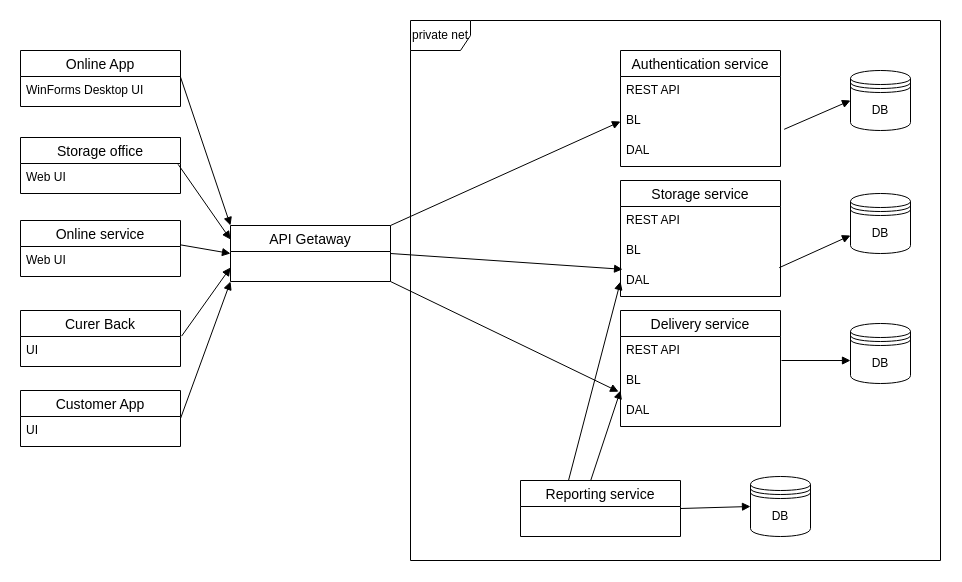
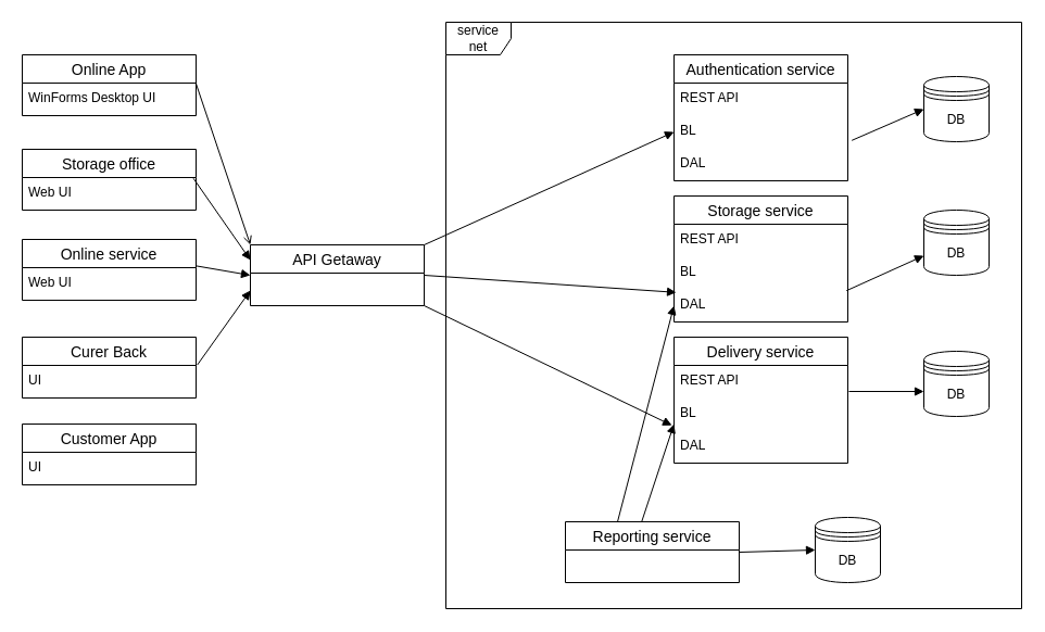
- <mxCell id="42" value="private net" style="shape=umlFrame;whiteSpace=wrap;html=1;pointerEvents=0;" vertex="1" parent="1"><mxGeometry x="410" y="20" width="530" height="540" as="geometry" /></mxCell>
+ <mxCell id="42" value="service net" style="shape=umlFrame;whiteSpace=wrap;html=1;pointerEvents=0;" vertex="1" parent="1"><mxGeometry x="410" y="20" width="530" height="540" as="geometry" /></mxCell>
- <mxCell id="5" value="&lt;div&gt;&lt;br&gt;&lt;/div&gt;&lt;div&gt;&lt;br&gt;&lt;/div&gt;" style="html=1;verticalAlign=bottom;endArrow=block;curved=0;rounded=0;elbow=vertical;exitX=0.998;exitY=-0.013;exitDx=0;exitDy=0;exitPerimeter=0;entryX=0;entryY=0;entryDx=0;entryDy=0;" edge="1" parent="1" source="3" target="4"><mxGeometry width="80" relative="1" as="geometry"><mxPoint x="440" y="290" as="sourcePoint" /><mxPoint x="340" y="210" as="targetPoint" /><Array as="points" /></mxGeometry></mxCell>
+ <mxCell id="5" value="&lt;div&gt;&lt;br&gt;&lt;/div&gt;&lt;div&gt;&lt;br&gt;&lt;/div&gt;" style="html=1;verticalAlign=bottom;endArrow=open;curved=0;rounded=0;elbow=vertical;exitX=0.998;exitY=-0.013;exitDx=0;exitDy=0;exitPerimeter=0;entryX=0;entryY=0;entryDx=0;entryDy=0;" edge="1" parent="1" source="3" target="4"><mxGeometry width="80" relative="1" as="geometry"><mxPoint x="440" y="290" as="sourcePoint" /><mxPoint x="340" y="210" as="targetPoint" /><Array as="points" /></mxGeometry></mxCell>
- <mxCell id="38" value="" style="html=1;verticalAlign=bottom;endArrow=block;curved=0;rounded=0;elbow=vertical;exitX=1;exitY=0.5;exitDx=0;exitDy=0;entryX=0;entryY=1;entryDx=0;entryDy=0;" edge="1" parent="1" source="33" target="4"><mxGeometry width="80" relative="1" as="geometry"><mxPoint x="440" y="290" as="sourcePoint" /><mxPoint x="320" y="270" as="targetPoint" /></mxGeometry></mxCell>
